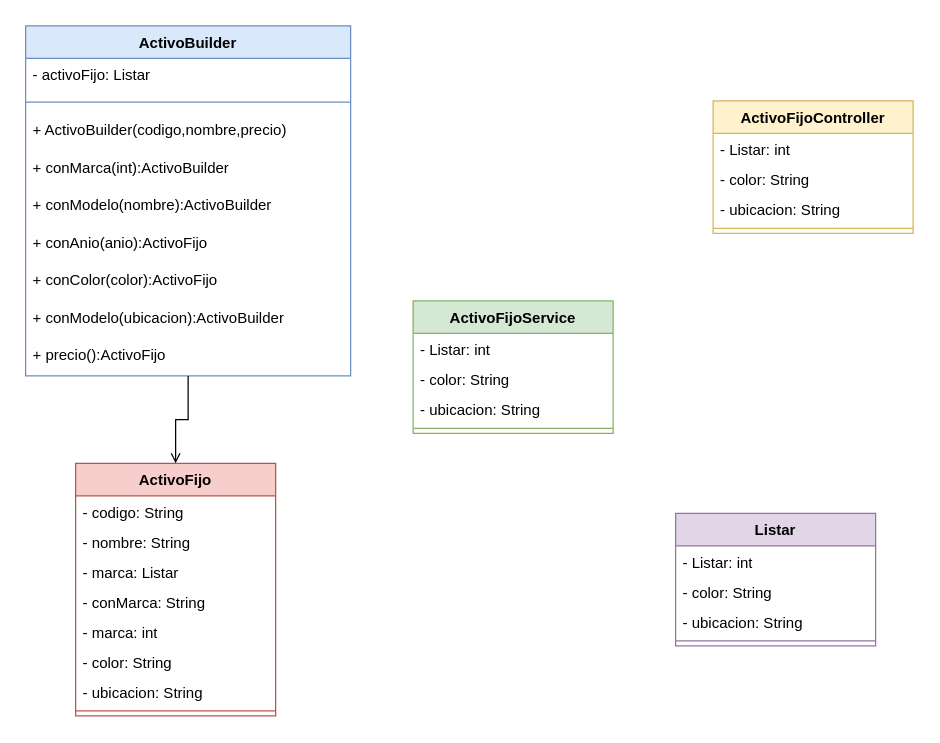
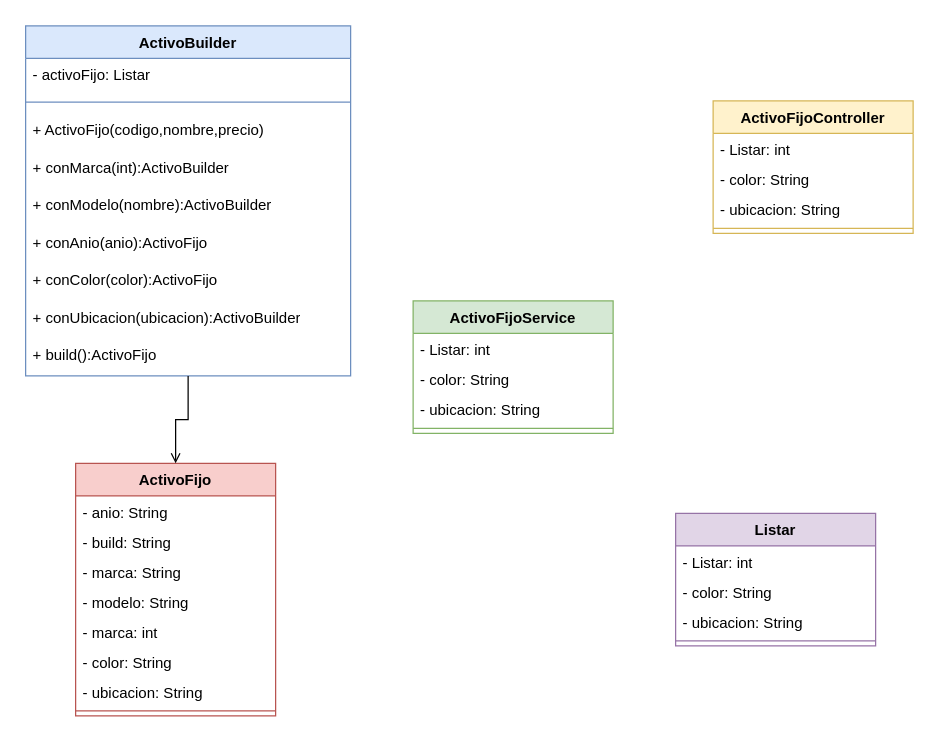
- <mxCell id="14" value="+ ActivoBuilder(codigo,nombre,precio)" style="text;strokeColor=none;fillColor=none;align=left;verticalAlign=top;spacingLeft=4;spacingRight=4;overflow=hidden;rotatable=0;points=[[0,0.5],[1,0.5]];portConstraint=eastwest;whiteSpace=wrap;html=1;" vertex="1" parent="11"><mxGeometry y="70" width="260" height="30" as="geometry" /></mxCell>
+ <mxCell id="14" value="+ ActivoFijo(codigo,nombre,precio)" style="text;strokeColor=none;fillColor=none;align=left;verticalAlign=top;spacingLeft=4;spacingRight=4;overflow=hidden;rotatable=0;points=[[0,0.5],[1,0.5]];portConstraint=eastwest;whiteSpace=wrap;html=1;" vertex="1" parent="11"><mxGeometry y="70" width="260" height="30" as="geometry" /></mxCell>
- <mxCell id="19" value="+ conModelo(ubicacion):ActivoBuilder" style="text;strokeColor=none;fillColor=none;align=left;verticalAlign=top;spacingLeft=4;spacingRight=4;overflow=hidden;rotatable=0;points=[[0,0.5],[1,0.5]];portConstraint=eastwest;whiteSpace=wrap;html=1;" vertex="1" parent="11"><mxGeometry y="220" width="260" height="30" as="geometry" /></mxCell>
+ <mxCell id="19" value="+ conUbicacion(ubicacion):ActivoBuilder" style="text;strokeColor=none;fillColor=none;align=left;verticalAlign=top;spacingLeft=4;spacingRight=4;overflow=hidden;rotatable=0;points=[[0,0.5],[1,0.5]];portConstraint=eastwest;whiteSpace=wrap;html=1;" vertex="1" parent="11"><mxGeometry y="220" width="260" height="30" as="geometry" /></mxCell>
- <mxCell id="20" value="+ precio():ActivoFijo" style="text;strokeColor=none;fillColor=none;align=left;verticalAlign=top;spacingLeft=4;spacingRight=4;overflow=hidden;rotatable=0;points=[[0,0.5],[1,0.5]];portConstraint=eastwest;whiteSpace=wrap;html=1;" vertex="1" parent="11"><mxGeometry y="250" width="260" height="30" as="geometry" /></mxCell>
+ <mxCell id="20" value="+ build():ActivoFijo" style="text;strokeColor=none;fillColor=none;align=left;verticalAlign=top;spacingLeft=4;spacingRight=4;overflow=hidden;rotatable=0;points=[[0,0.5],[1,0.5]];portConstraint=eastwest;whiteSpace=wrap;html=1;" vertex="1" parent="11"><mxGeometry y="250" width="260" height="30" as="geometry" /></mxCell>
- <mxCell id="3" value="- codigo: String" style="text;strokeColor=none;fillColor=none;align=left;verticalAlign=top;spacingLeft=4;spacingRight=4;overflow=hidden;rotatable=0;points=[[0,0.5],[1,0.5]];portConstraint=eastwest;whiteSpace=wrap;html=1;" vertex="1" parent="2"><mxGeometry y="26" width="160" height="24" as="geometry" /></mxCell>
+ <mxCell id="3" value="- anio: String" style="text;strokeColor=none;fillColor=none;align=left;verticalAlign=top;spacingLeft=4;spacingRight=4;overflow=hidden;rotatable=0;points=[[0,0.5],[1,0.5]];portConstraint=eastwest;whiteSpace=wrap;html=1;" vertex="1" parent="2"><mxGeometry y="26" width="160" height="24" as="geometry" /></mxCell>
- <mxCell id="4" value="- nombre: String" style="text;strokeColor=none;fillColor=none;align=left;verticalAlign=top;spacingLeft=4;spacingRight=4;overflow=hidden;rotatable=0;points=[[0,0.5],[1,0.5]];portConstraint=eastwest;whiteSpace=wrap;html=1;" vertex="1" parent="2"><mxGeometry y="50" width="160" height="24" as="geometry" /></mxCell>
+ <mxCell id="4" value="- build: String" style="text;strokeColor=none;fillColor=none;align=left;verticalAlign=top;spacingLeft=4;spacingRight=4;overflow=hidden;rotatable=0;points=[[0,0.5],[1,0.5]];portConstraint=eastwest;whiteSpace=wrap;html=1;" vertex="1" parent="2"><mxGeometry y="50" width="160" height="24" as="geometry" /></mxCell>
- <mxCell id="5" value="- marca: Listar" style="text;strokeColor=none;fillColor=none;align=left;verticalAlign=top;spacingLeft=4;spacingRight=4;overflow=hidden;rotatable=0;points=[[0,0.5],[1,0.5]];portConstraint=eastwest;whiteSpace=wrap;html=1;" vertex="1" parent="2"><mxGeometry y="74" width="160" height="24" as="geometry" /></mxCell>
+ <mxCell id="5" value="- marca: String" style="text;strokeColor=none;fillColor=none;align=left;verticalAlign=top;spacingLeft=4;spacingRight=4;overflow=hidden;rotatable=0;points=[[0,0.5],[1,0.5]];portConstraint=eastwest;whiteSpace=wrap;html=1;" vertex="1" parent="2"><mxGeometry y="74" width="160" height="24" as="geometry" /></mxCell>
- <mxCell id="6" value="- conMarca: String" style="text;strokeColor=none;fillColor=none;align=left;verticalAlign=top;spacingLeft=4;spacingRight=4;overflow=hidden;rotatable=0;points=[[0,0.5],[1,0.5]];portConstraint=eastwest;whiteSpace=wrap;html=1;" vertex="1" parent="2"><mxGeometry y="98" width="160" height="24" as="geometry" /></mxCell>
+ <mxCell id="6" value="- modelo: String" style="text;strokeColor=none;fillColor=none;align=left;verticalAlign=top;spacingLeft=4;spacingRight=4;overflow=hidden;rotatable=0;points=[[0,0.5],[1,0.5]];portConstraint=eastwest;whiteSpace=wrap;html=1;" vertex="1" parent="2"><mxGeometry y="98" width="160" height="24" as="geometry" /></mxCell>
